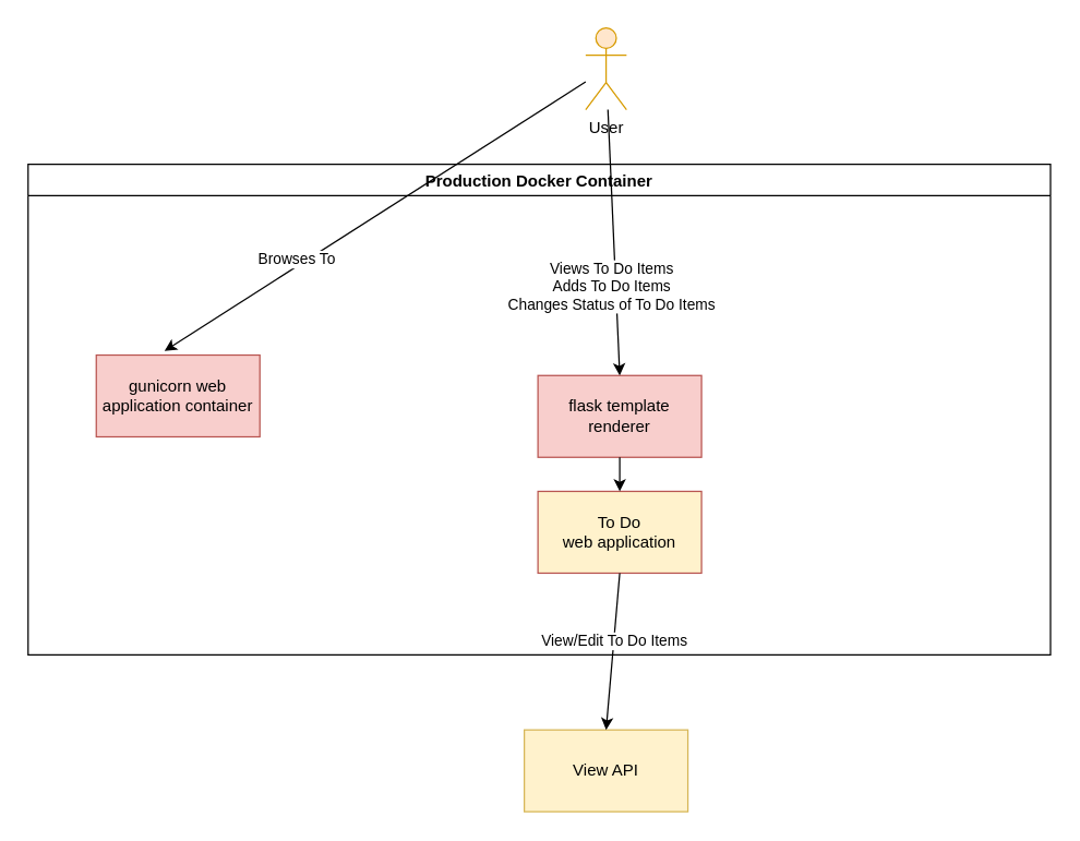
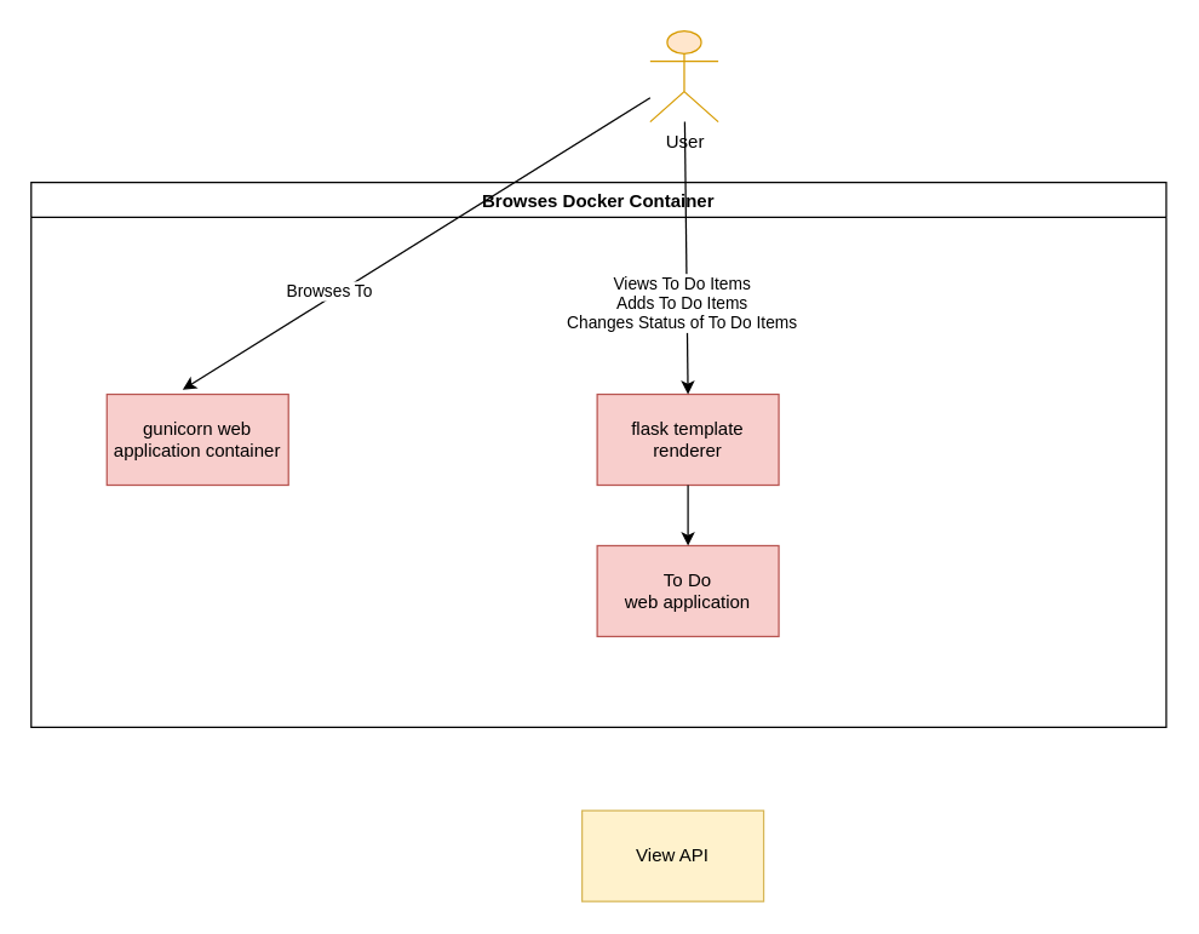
- <mxCell id="7" value="User" style="shape=umlActor;verticalLabelPosition=bottom;verticalAlign=top;html=1;outlineConnect=0;fillColor=#ffe6cc;strokeColor=#d79b00;" vertex="1" parent="1"><mxGeometry x="429" y="20" width="30" height="60" as="geometry" /></mxCell>
+ <mxCell id="7" value="User" style="shape=umlActor;verticalLabelPosition=bottom;verticalAlign=top;html=1;outlineConnect=0;fillColor=#ffe6cc;strokeColor=#d79b00;" vertex="1" parent="1"><mxGeometry x="429" y="20" width="45" height="60" as="geometry" /></mxCell>
- <mxCell id="2" value="Production Docker Container" style="swimlane;" vertex="1" parent="1"><mxGeometry x="20" y="120" width="750" height="360" as="geometry" /></mxCell>
+ <mxCell id="2" value="Browses Docker Container" style="swimlane;" vertex="1" parent="1"><mxGeometry x="20" y="120" width="750" height="360" as="geometry" /></mxCell>
- <mxCell id="4" value="flask template renderer" style="rounded=0;whiteSpace=wrap;html=1;fillColor=#f8cecc;strokeColor=#b85450;" vertex="1" parent="2"><mxGeometry x="374" y="155" width="120" height="60" as="geometry" /></mxCell>
+ <mxCell id="4" value="flask template renderer" style="rounded=0;whiteSpace=wrap;html=1;fillColor=#f8cecc;strokeColor=#b85450;" vertex="1" parent="2"><mxGeometry x="374" y="140" width="120" height="60" as="geometry" /></mxCell>
- <mxCell id="5" value="To Do&lt;br&gt;web application" style="rounded=0;whiteSpace=wrap;html=1;fillColor=#fff2cc;strokeColor=#b85450;" vertex="1" parent="2"><mxGeometry x="374" y="240" width="120" height="60" as="geometry" /></mxCell>
+ <mxCell id="5" value="To Do&lt;br&gt;web application" style="rounded=0;whiteSpace=wrap;html=1;fillColor=#f8cecc;strokeColor=#b85450;" vertex="1" parent="2"><mxGeometry x="374" y="240" width="120" height="60" as="geometry" /></mxCell>
- <mxCell id="11" value="View/Edit To Do Items" style="endArrow=classic;html=1;rounded=0;entryX=0.5;entryY=0;entryDx=0;entryDy=0;exitX=0.5;exitY=1;exitDx=0;exitDy=0;" edge="1" parent="1" source="5" target="10"><mxGeometry x="-0.13" width="50" height="50" relative="1" as="geometry"><mxPoint x="420" y="330" as="sourcePoint" /><mxPoint x="470" y="280" as="targetPoint" /><mxPoint as="offset" /></mxGeometry></mxCell>
